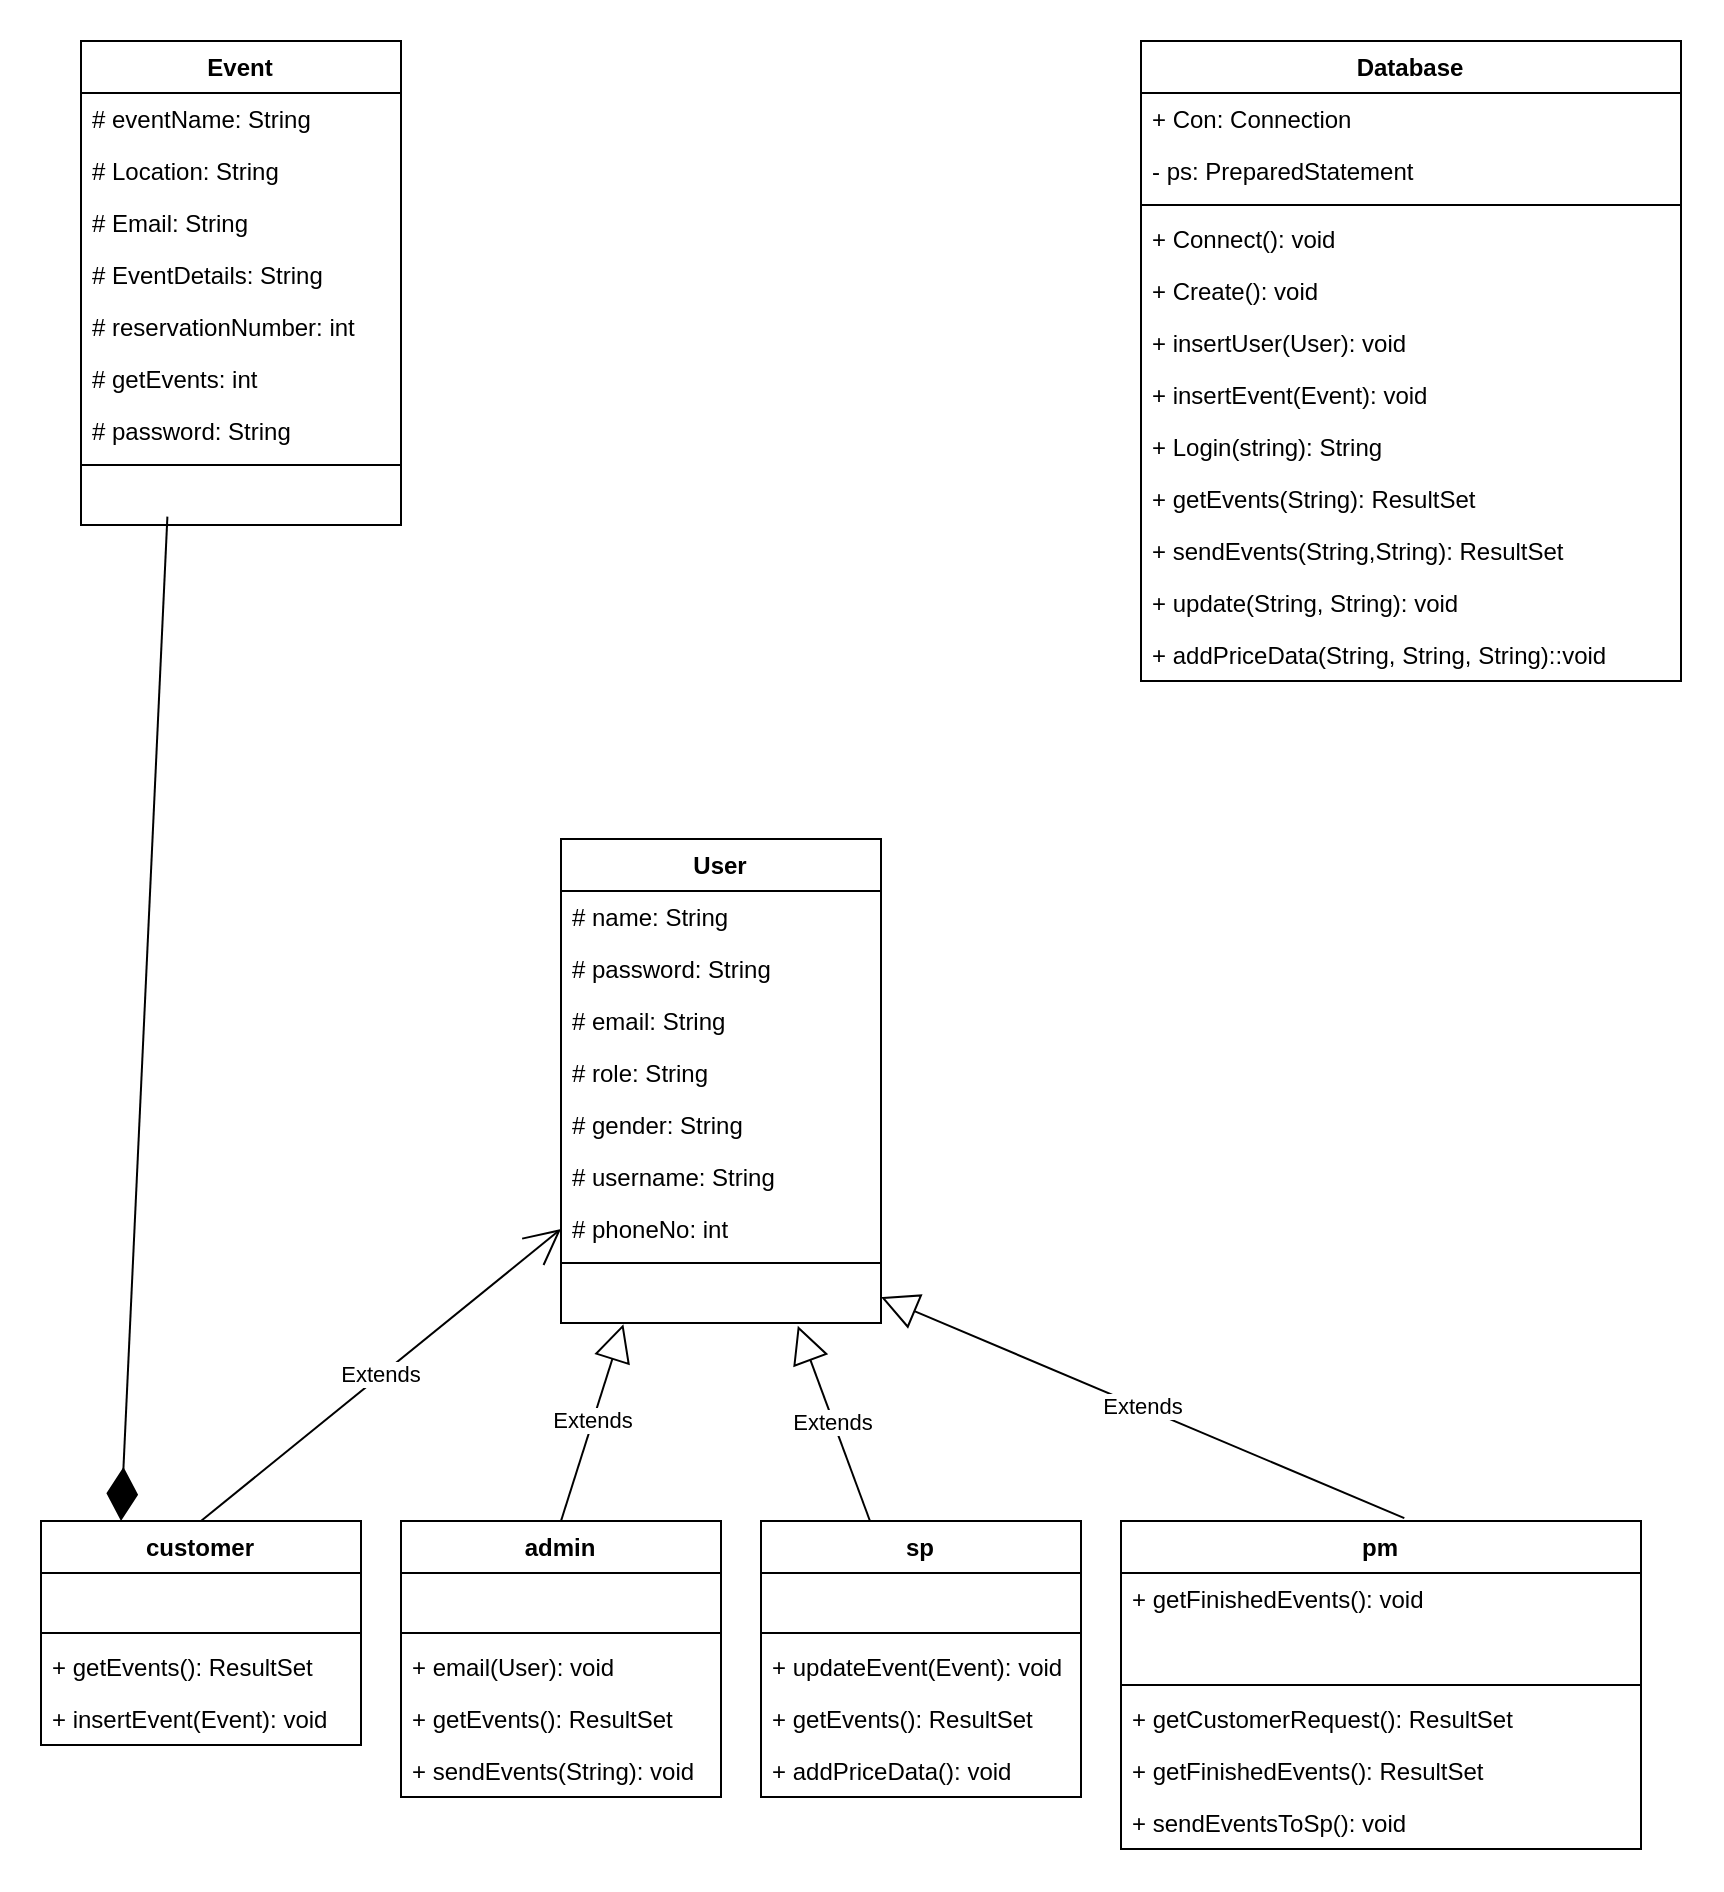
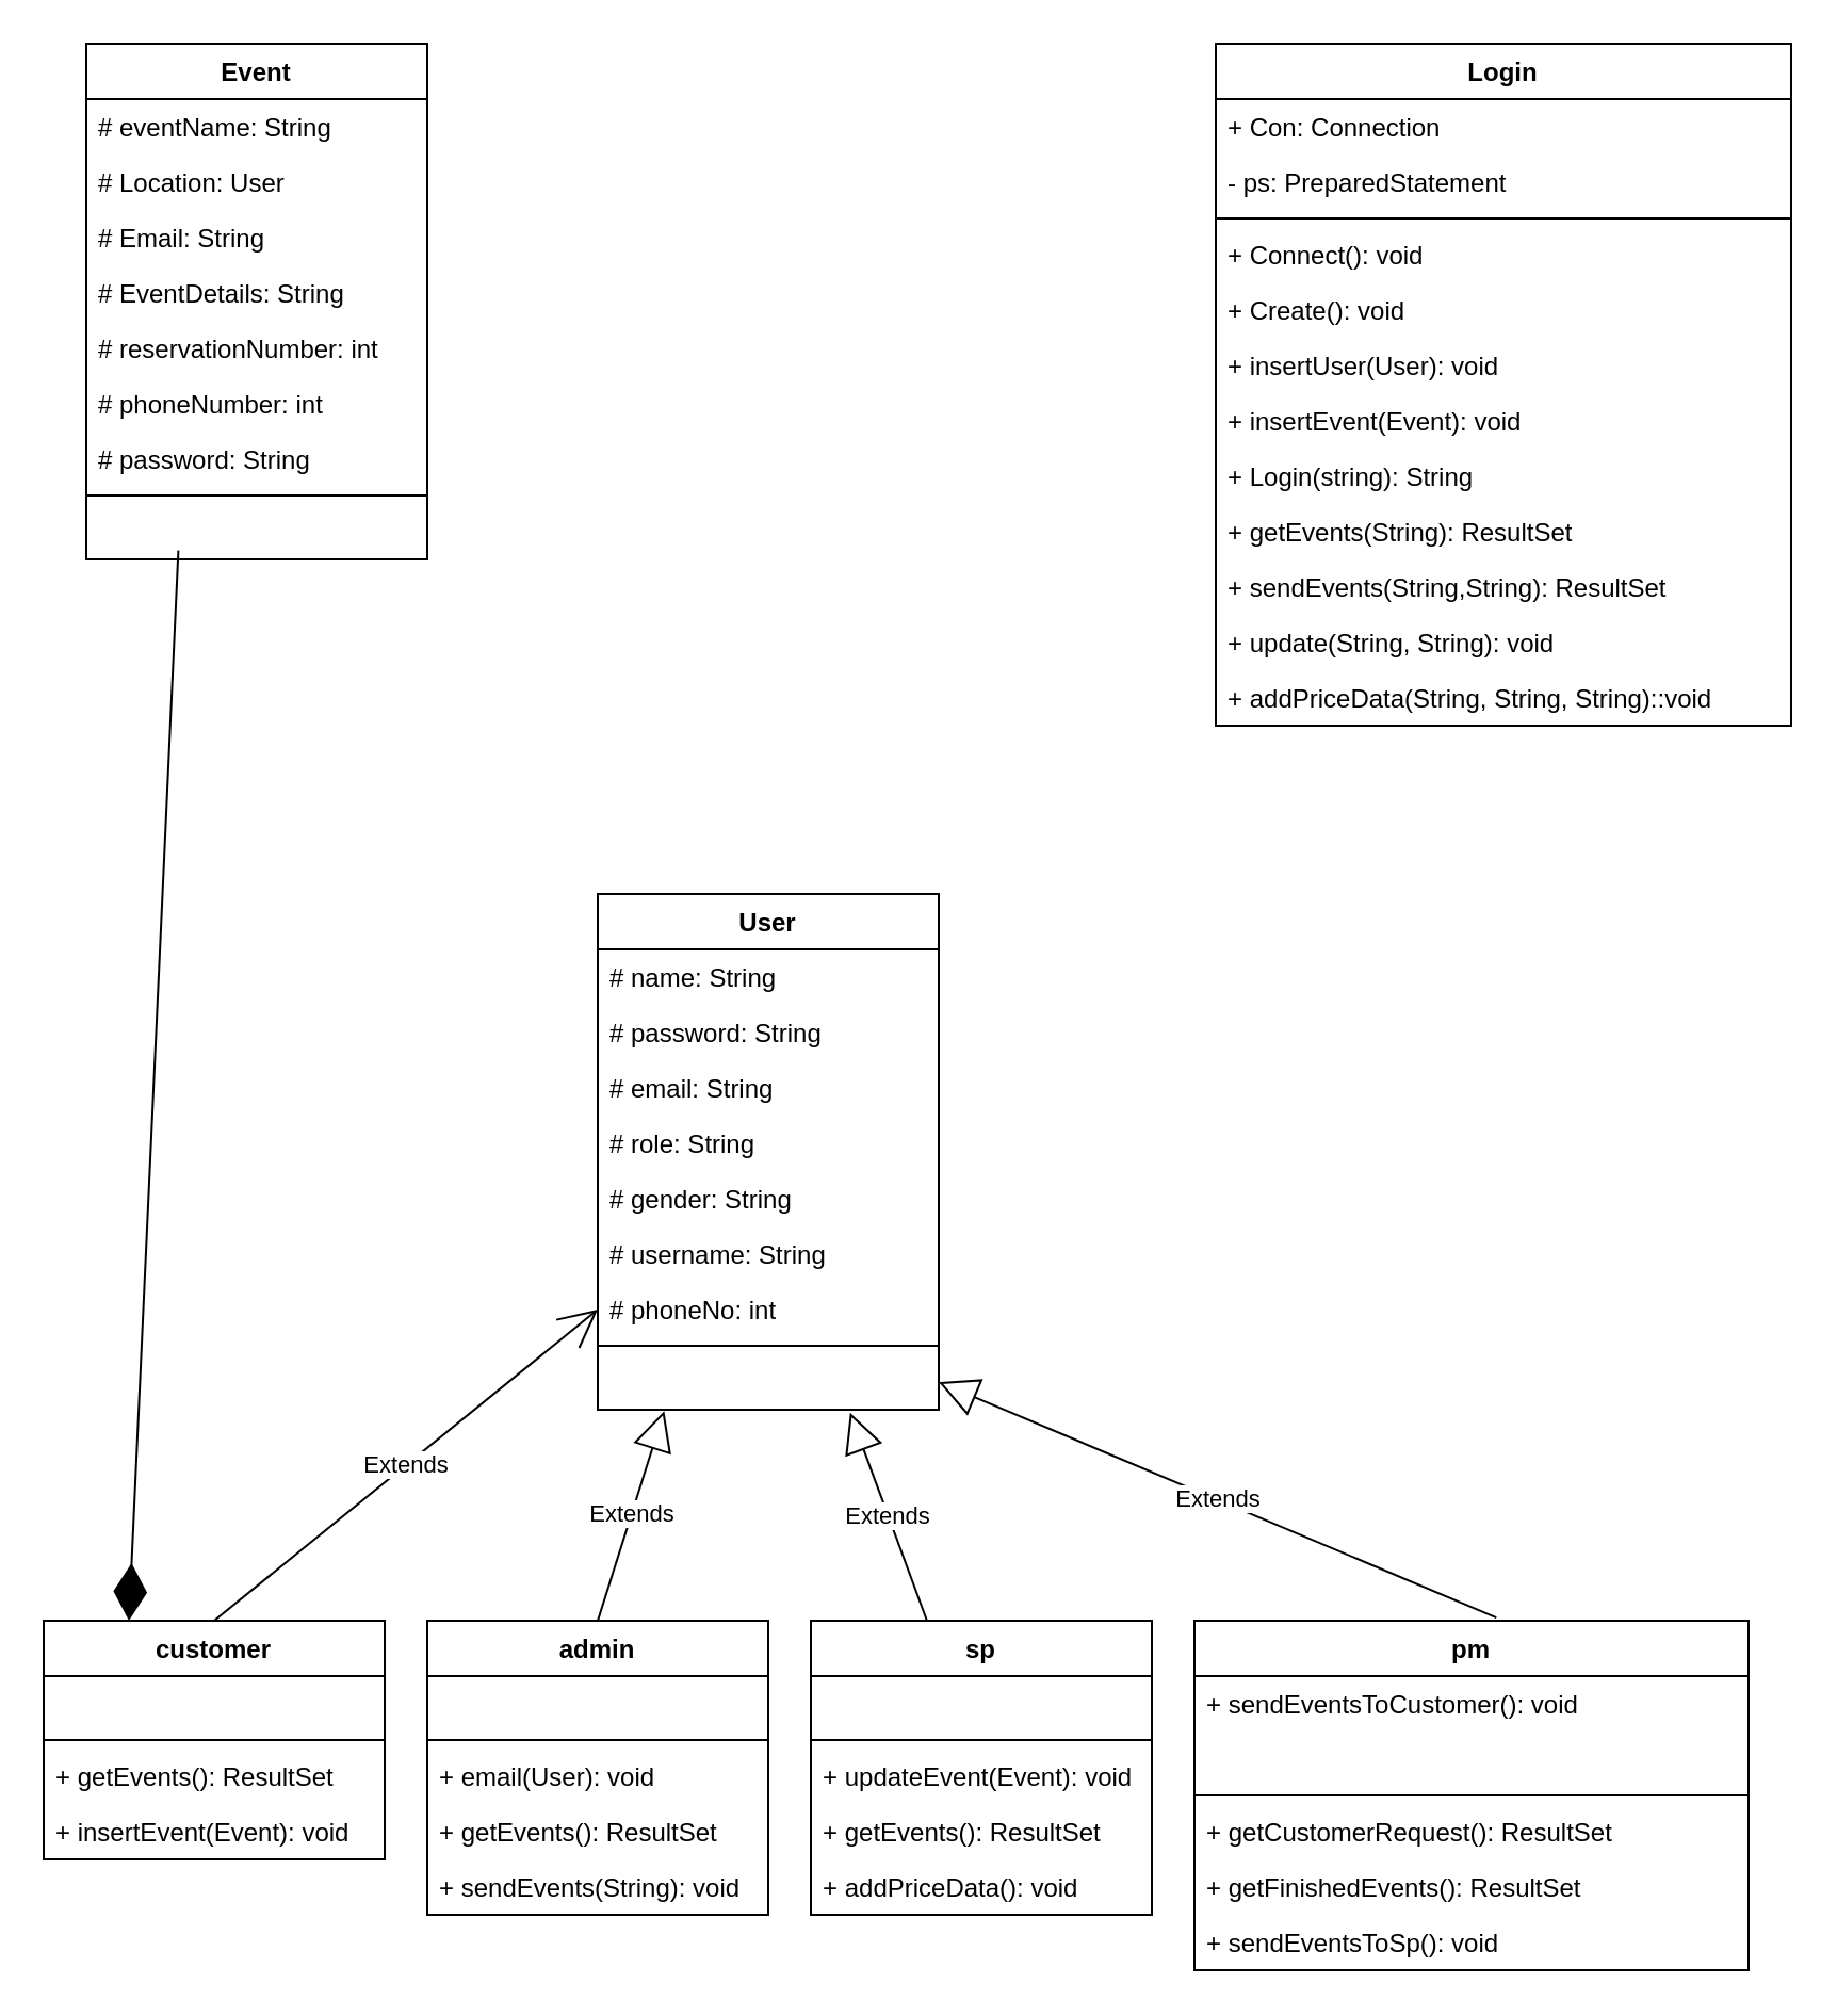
- <mxCell id="12" value="Database" style="swimlane;fontStyle=1;align=center;verticalAlign=top;childLayout=stackLayout;horizontal=1;startSize=26;horizontalStack=0;resizeParent=1;resizeParentMax=0;resizeLast=0;collapsible=1;marginBottom=0;" parent="1" vertex="1"><mxGeometry x="570" y="20" width="270" height="320" as="geometry" /></mxCell>
+ <mxCell id="12" value="Login" style="swimlane;fontStyle=1;align=center;verticalAlign=top;childLayout=stackLayout;horizontal=1;startSize=26;horizontalStack=0;resizeParent=1;resizeParentMax=0;resizeLast=0;collapsible=1;marginBottom=0;" parent="1" vertex="1"><mxGeometry x="570" y="20" width="270" height="320" as="geometry" /></mxCell>
- <mxCell id="4" value="# Location: String" style="text;strokeColor=none;fillColor=none;align=left;verticalAlign=top;spacingLeft=4;spacingRight=4;overflow=hidden;rotatable=0;points=[[0,0.5],[1,0.5]];portConstraint=eastwest;" parent="2" vertex="1"><mxGeometry y="52" width="160" height="26" as="geometry" /></mxCell>
+ <mxCell id="4" value="# Location: User" style="text;strokeColor=none;fillColor=none;align=left;verticalAlign=top;spacingLeft=4;spacingRight=4;overflow=hidden;rotatable=0;points=[[0,0.5],[1,0.5]];portConstraint=eastwest;" parent="2" vertex="1"><mxGeometry y="52" width="160" height="26" as="geometry" /></mxCell>
- <mxCell id="8" value="# getEvents: int" style="text;strokeColor=none;fillColor=none;align=left;verticalAlign=top;spacingLeft=4;spacingRight=4;overflow=hidden;rotatable=0;points=[[0,0.5],[1,0.5]];portConstraint=eastwest;" parent="2" vertex="1"><mxGeometry y="156" width="160" height="26" as="geometry" /></mxCell>
+ <mxCell id="8" value="# phoneNumber: int" style="text;strokeColor=none;fillColor=none;align=left;verticalAlign=top;spacingLeft=4;spacingRight=4;overflow=hidden;rotatable=0;points=[[0,0.5],[1,0.5]];portConstraint=eastwest;" parent="2" vertex="1"><mxGeometry y="156" width="160" height="26" as="geometry" /></mxCell>
- <mxCell id="56" value="+ getFinishedEvents(): void" style="text;strokeColor=none;fillColor=none;align=left;verticalAlign=top;spacingLeft=4;spacingRight=4;overflow=hidden;rotatable=0;points=[[0,0.5],[1,0.5]];portConstraint=eastwest;" parent="55" vertex="1"><mxGeometry y="26" width="260" height="26" as="geometry" /></mxCell>
+ <mxCell id="56" value="+ sendEventsToCustomer(): void" style="text;strokeColor=none;fillColor=none;align=left;verticalAlign=top;spacingLeft=4;spacingRight=4;overflow=hidden;rotatable=0;points=[[0,0.5],[1,0.5]];portConstraint=eastwest;" parent="55" vertex="1"><mxGeometry y="26" width="260" height="26" as="geometry" /></mxCell>
